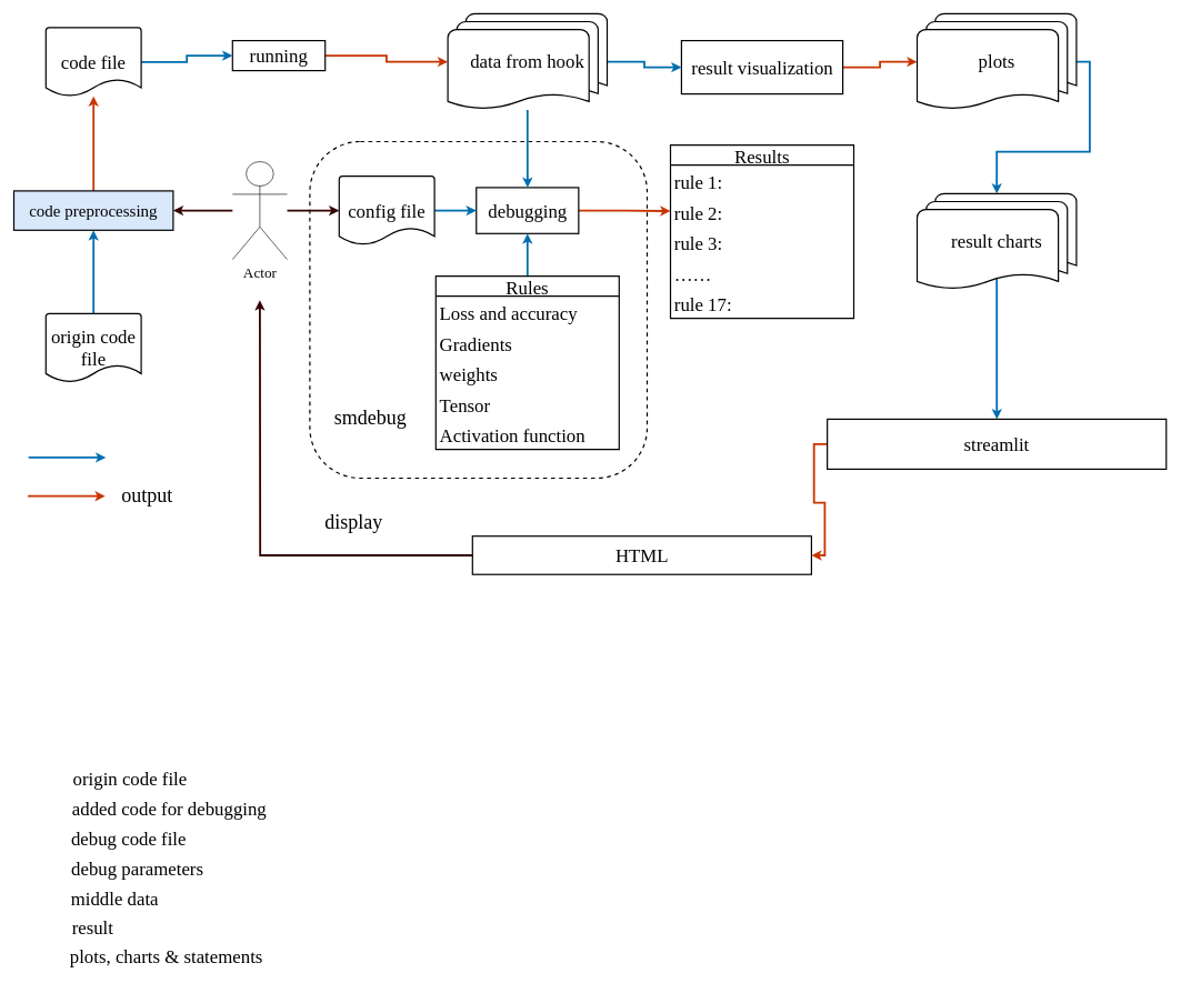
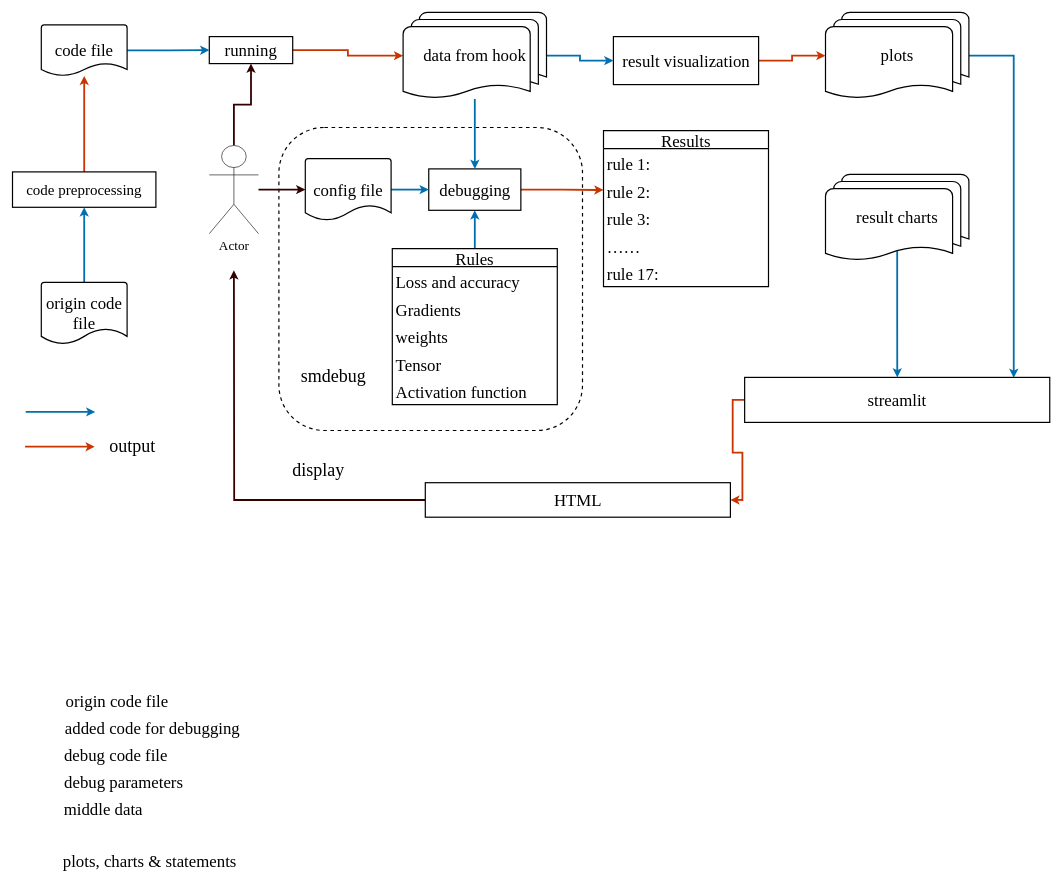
- <mxCell id="34" value="&lt;font style=&quot;font-size: 28px;&quot;&gt;code file&lt;/font&gt;" style="strokeWidth=2;html=1;shape=mxgraph.flowchart.document2;whiteSpace=wrap;size=0.25;fontFamily=Times New Roman;fontSize=25;" vertex="1" parent="1"><mxGeometry x="68" y="41" width="143" height="103" as="geometry" /></mxCell>
+ <mxCell id="34" value="&lt;font style=&quot;font-size: 28px;&quot;&gt;code file&lt;/font&gt;" style="strokeWidth=2;html=1;shape=mxgraph.flowchart.document2;whiteSpace=wrap;size=0.25;fontFamily=Times New Roman;fontSize=25;" vertex="1" parent="1"><mxGeometry x="68" y="41" width="143" height="85" as="geometry" /></mxCell>
- <mxCell id="45" style="edgeStyle=orthogonalEdgeStyle;rounded=0;orthogonalLoop=1;jettySize=auto;html=1;exitX=1;exitY=0.5;exitDx=0;exitDy=0;exitPerimeter=0;strokeWidth=3;fontFamily=Times New Roman;fontSize=28;fillColor=#1ba1e2;strokeColor=#006EAF;" edge="1" parent="1" source="46" target="48"><mxGeometry relative="1" as="geometry" /></mxCell>
+ <mxCell id="45" style="edgeStyle=orthogonalEdgeStyle;rounded=0;orthogonalLoop=1;jettySize=auto;html=1;exitX=1;exitY=0.5;exitDx=0;exitDy=0;exitPerimeter=0;entryX=0.882;entryY=0.009;entryDx=0;entryDy=0;strokeWidth=3;fontFamily=Times New Roman;fontSize=28;entryPerimeter=0;fillColor=#1ba1e2;strokeColor=#006EAF;" edge="1" parent="1" source="46" target="50"><mxGeometry relative="1" as="geometry" /></mxCell>
- <mxCell id="4" value="&lt;font style=&quot;font-size: 25px;&quot; face=&quot;Times New Roman&quot;&gt;code preprocessing&lt;/font&gt;" style="rounded=0;whiteSpace=wrap;html=1;strokeWidth=2;fillColor=#dae8fc;" parent="1" vertex="1"><mxGeometry x="20" y="286" width="239" height="59" as="geometry" /></mxCell>
+ <mxCell id="4" value="&lt;font style=&quot;font-size: 25px;&quot; face=&quot;Times New Roman&quot;&gt;code preprocessing&lt;/font&gt;" style="rounded=0;whiteSpace=wrap;html=1;strokeWidth=2;" parent="1" vertex="1"><mxGeometry x="20" y="286" width="239" height="59" as="geometry" /></mxCell>
- <mxCell id="12" style="edgeStyle=orthogonalEdgeStyle;rounded=0;orthogonalLoop=1;jettySize=auto;html=1;entryX=1;entryY=0.5;entryDx=0;entryDy=0;fontFamily=Times New Roman;fontSize=25;strokeWidth=3;fillColor=#1ba1e2;strokeColor=#330000;" edge="1" parent="1" source="14" target="4"><mxGeometry relative="1" as="geometry" /></mxCell>
+ <mxCell id="12" style="edgeStyle=orthogonalEdgeStyle;rounded=0;orthogonalLoop=1;jettySize=auto;html=1;fontFamily=Times New Roman;fontSize=25;strokeWidth=3;fillColor=#1ba1e2;strokeColor=#330000;" edge="1" parent="1" source="14" target="9"><mxGeometry relative="1" as="geometry" /></mxCell>
- <mxCell id="20" value="result" style="text;html=1;strokeColor=none;fillColor=none;align=center;verticalAlign=middle;whiteSpace=wrap;rounded=0;fontFamily=Times New Roman;fontSize=28;" parent="1" vertex="1"><mxGeometry x="81" y="1368" width="115" height="48" as="geometry" /></mxCell>
